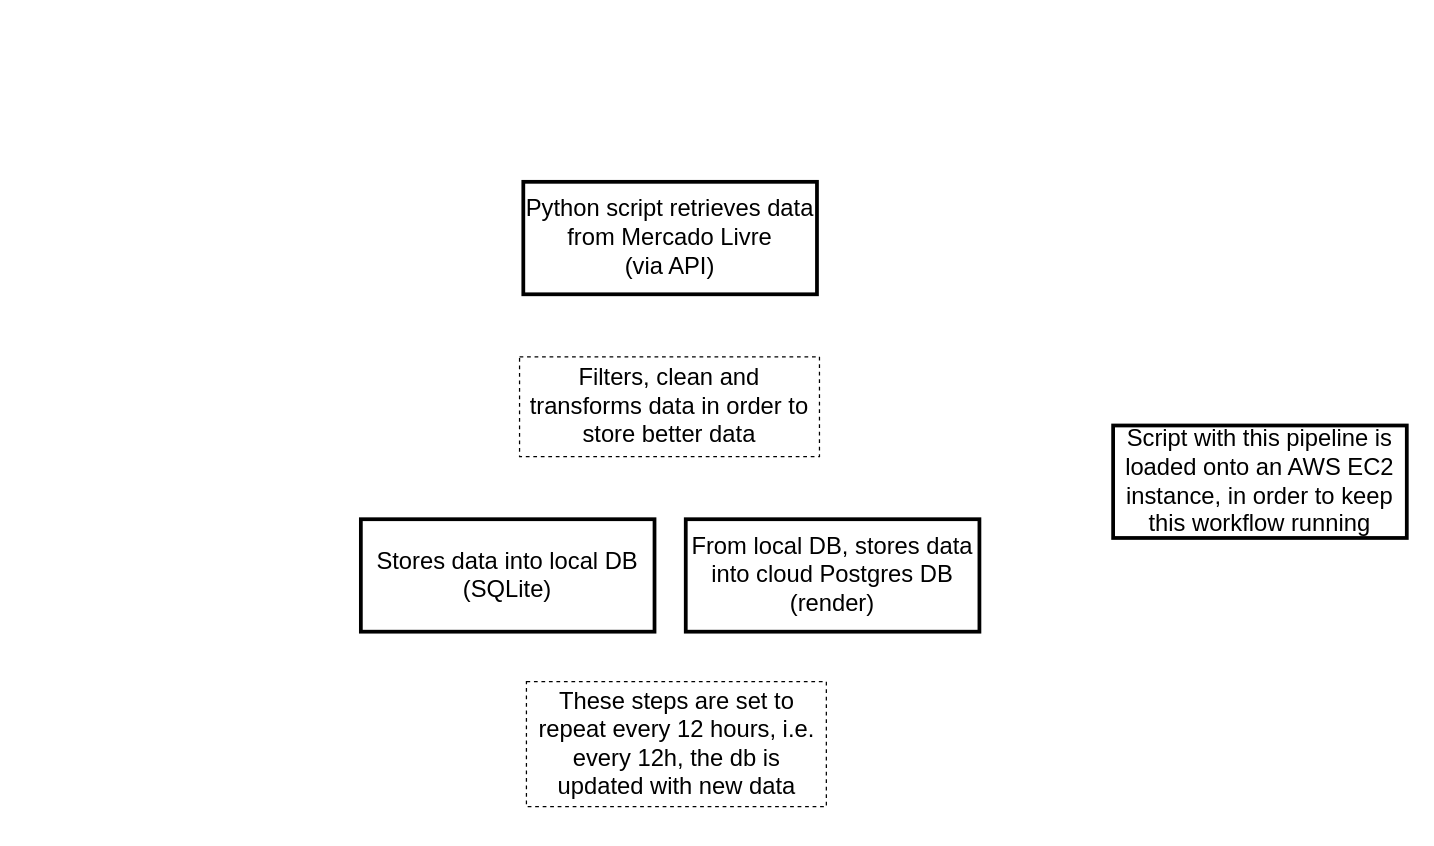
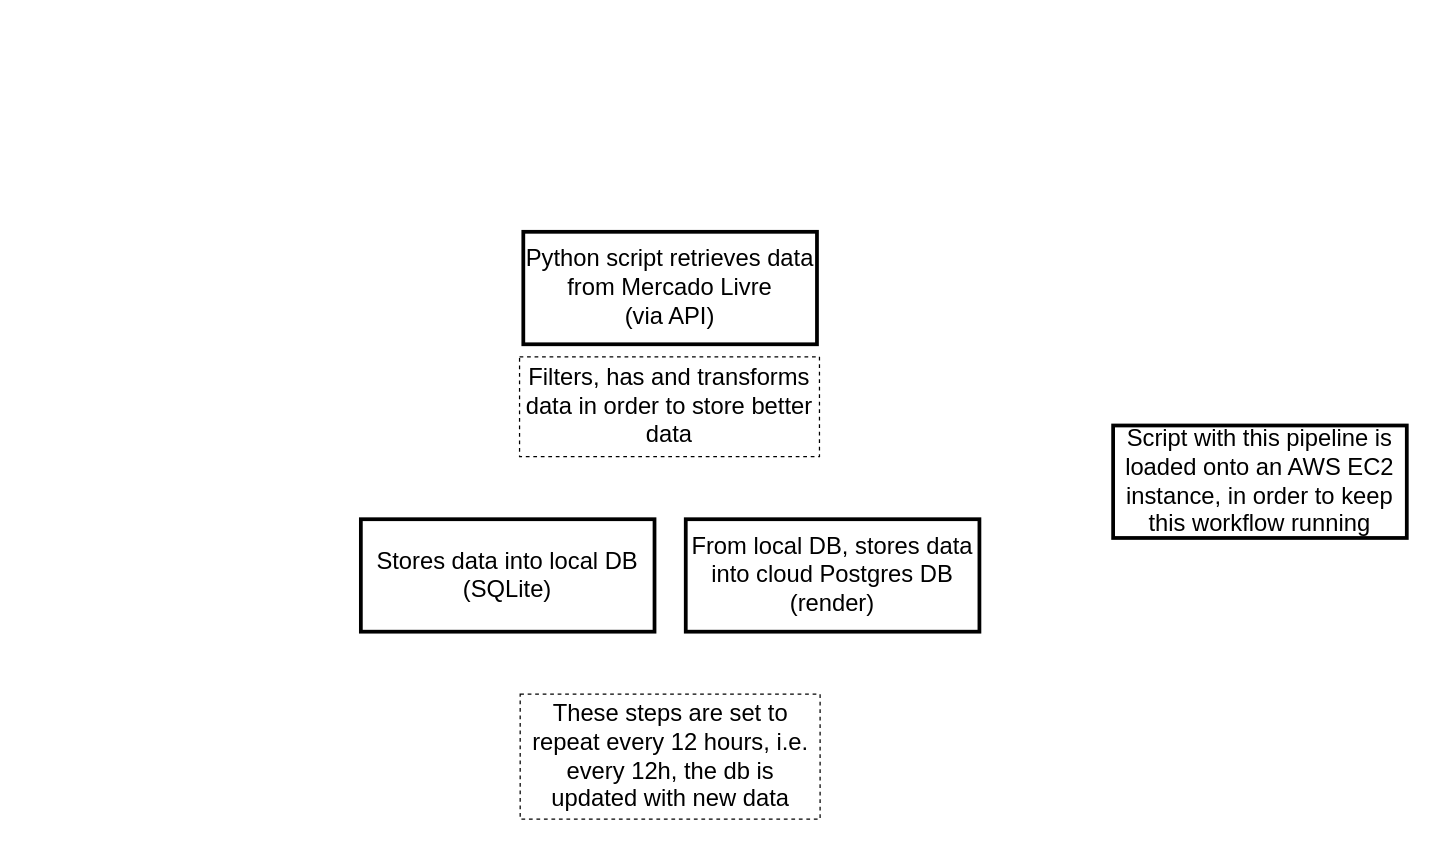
- <mxCell id="4" value="Python script retrieves data from Mercado Livre &lt;br&gt;(via API)" style="rounded=0;whiteSpace=wrap;html=1;fontSize=19;strokeWidth=3;" parent="1" vertex="1"><mxGeometry x="418" y="145" width="235" height="90" as="geometry" /></mxCell>
+ <mxCell id="4" value="Python script retrieves data from Mercado Livre &lt;br&gt;(via API)" style="rounded=0;whiteSpace=wrap;html=1;fontSize=19;strokeWidth=3;" parent="1" vertex="1"><mxGeometry x="418" y="185" width="235" height="90" as="geometry" /></mxCell>
- <mxCell id="8" value="Filters, clean and transforms data in order to store better data" style="rounded=0;whiteSpace=wrap;html=1;fontSize=19;dashed=1;" parent="1" vertex="1"><mxGeometry x="415" y="285" width="240" height="80" as="geometry" /></mxCell>
+ <mxCell id="8" value="Filters, has and transforms data in order to store better data" style="rounded=0;whiteSpace=wrap;html=1;fontSize=19;dashed=1;" parent="1" vertex="1"><mxGeometry x="415" y="285" width="240" height="80" as="geometry" /></mxCell>
- <mxCell id="14" value="These steps are set to repeat every 12 hours, i.e. every 12h, the db is updated with new data" style="rounded=0;whiteSpace=wrap;html=1;fontSize=19;dashed=1;" parent="1" vertex="1"><mxGeometry x="420.5" y="545" width="240" height="100" as="geometry" /></mxCell>
+ <mxCell id="14" value="These steps are set to repeat every 12 hours, i.e. every 12h, the db is updated with new data" style="rounded=0;whiteSpace=wrap;html=1;fontSize=19;dashed=1;" parent="1" vertex="1"><mxGeometry x="415.5" y="555" width="240" height="100" as="geometry" /></mxCell>
